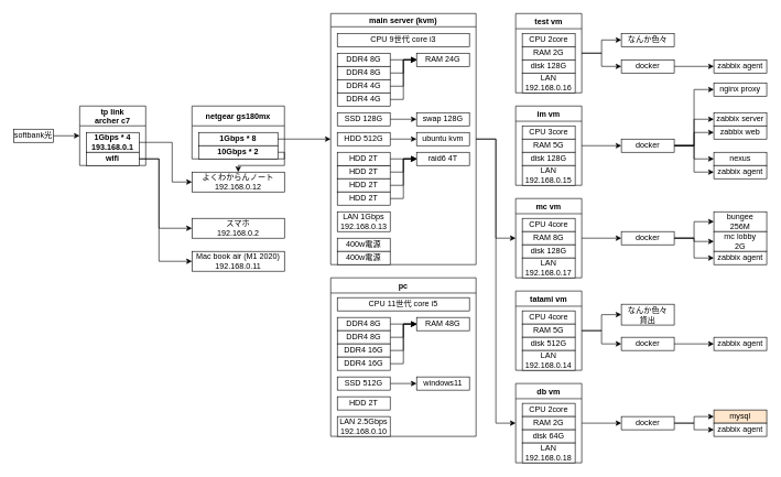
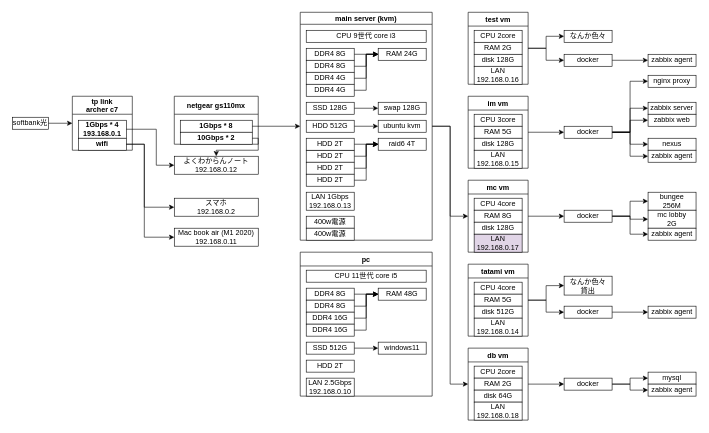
- <mxCell id="120" value="netgear gs180mx" style="swimlane;shadow=0;labelBackgroundColor=none;startSize=30;" parent="1" vertex="1"><mxGeometry x="290" y="160" width="140" height="80" as="geometry" /></mxCell>
+ <mxCell id="120" value="netgear gs110mx" style="swimlane;shadow=0;labelBackgroundColor=none;startSize=30;" parent="1" vertex="1"><mxGeometry x="290" y="160" width="140" height="80" as="geometry" /></mxCell>
- <mxCell id="69" value="LAN&lt;br&gt;192.168.0.17" style="rounded=0;whiteSpace=wrap;html=1;shadow=0;sketch=0;" parent="65" vertex="1"><mxGeometry x="10" y="90" width="80" height="30" as="geometry" /></mxCell>
+ <mxCell id="69" value="LAN&lt;br&gt;192.168.0.17" style="rounded=0;whiteSpace=wrap;html=1;shadow=0;sketch=0;fillColor=#e1d5e7;" parent="65" vertex="1"><mxGeometry x="10" y="90" width="80" height="30" as="geometry" /></mxCell>
- <mxCell id="104" value="mysql" style="rounded=0;whiteSpace=wrap;html=1;shadow=0;sketch=0;fillColor=#ffe6cc;" parent="1" vertex="1"><mxGeometry x="1080" y="620" width="80" height="20" as="geometry" /></mxCell>
+ <mxCell id="104" value="mysql" style="rounded=0;whiteSpace=wrap;html=1;shadow=0;sketch=0;" parent="1" vertex="1"><mxGeometry x="1080" y="620" width="80" height="20" as="geometry" /></mxCell>
